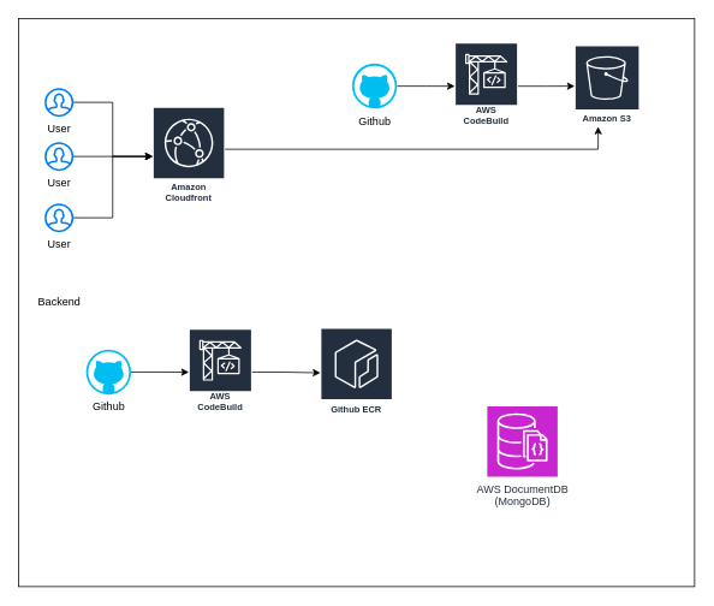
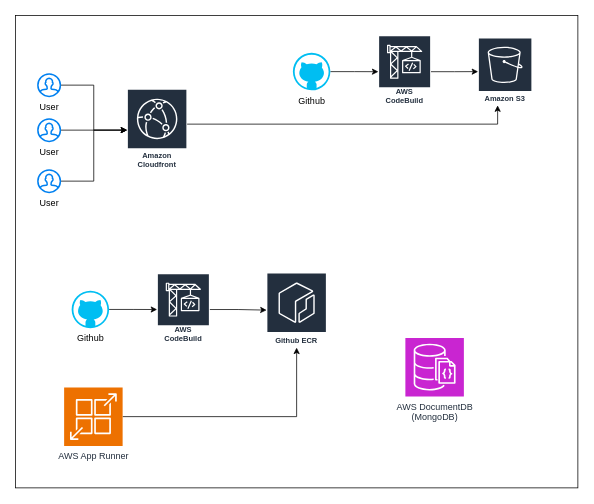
- <mxCell id="24" value="Backend" style="text;html=1;align=center;verticalAlign=middle;resizable=0;points=[];autosize=1;strokeColor=none;fillColor=none;" vertex="1" parent="1"><mxGeometry x="30" y="320" width="70" height="30" as="geometry" /></mxCell>
+ <mxCell id="9" value="AWS App Runner" style="sketch=0;points=[[0,0,0],[0.25,0,0],[0.5,0,0],[0.75,0,0],[1,0,0],[0,1,0],[0.25,1,0],[0.5,1,0],[0.75,1,0],[1,1,0],[0,0.25,0],[0,0.5,0],[0,0.75,0],[1,0.25,0],[1,0.5,0],[1,0.75,0]];outlineConnect=0;fontColor=#232F3E;fillColor=#ED7100;strokeColor=#ffffff;dashed=0;verticalLabelPosition=bottom;verticalAlign=top;align=center;html=1;fontSize=12;fontStyle=0;aspect=fixed;shape=mxgraph.aws4.resourceIcon;resIcon=mxgraph.aws4.app_runner;" vertex="1" parent="1"><mxGeometry x="85" y="516" width="78" height="78" as="geometry" /></mxCell>
+ <mxCell id="8" style="edgeStyle=orthogonalEdgeStyle;rounded=0;orthogonalLoop=1;jettySize=auto;html=1;" edge="1" parent="1" source="9" target="7"><mxGeometry relative="1" as="geometry" /></mxCell>
